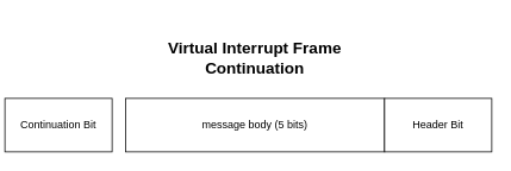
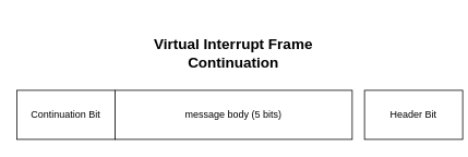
- <mxCell id="2" value="Continuation Bit" style="rounded=0;whiteSpace=wrap;html=1;" parent="1" vertex="1"><mxGeometry x="5" y="110" width="120" height="60" as="geometry" /></mxCell>
+ <mxCell id="2" value="Continuation Bit" style="rounded=0;whiteSpace=wrap;html=1;" parent="1" vertex="1"><mxGeometry x="20" y="110" width="120" height="60" as="geometry" /></mxCell>
- <mxCell id="4" value="Header Bit" style="rounded=0;whiteSpace=wrap;html=1;" parent="1" vertex="1"><mxGeometry x="430" y="110" width="120" height="60" as="geometry" /></mxCell>
+ <mxCell id="4" value="Header Bit" style="rounded=0;whiteSpace=wrap;html=1;" parent="1" vertex="1"><mxGeometry x="445" y="110" width="120" height="60" as="geometry" /></mxCell>
